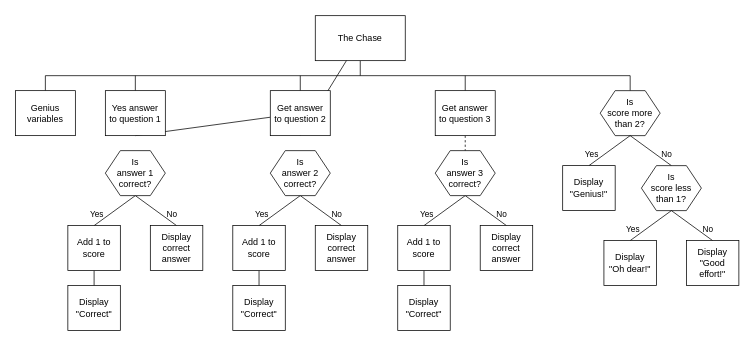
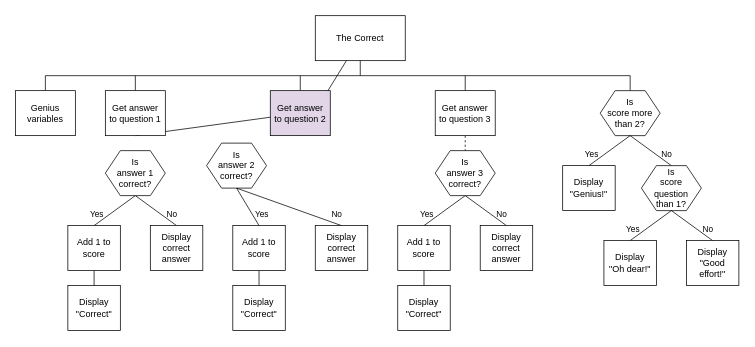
- <mxCell id="3" value="The Chase" style="rounded=0;whiteSpace=wrap;html=1;spacingLeft=4;spacingRight=4;" parent="1" vertex="1"><mxGeometry x="420" y="20" width="120" height="60" as="geometry" /></mxCell>
+ <mxCell id="3" value="The Correct" style="rounded=0;whiteSpace=wrap;html=1;spacingLeft=4;spacingRight=4;" parent="1" vertex="1"><mxGeometry x="420" y="20" width="120" height="60" as="geometry" /></mxCell>
- <mxCell id="6" value="Yes answer to question 1" style="rounded=0;whiteSpace=wrap;html=1;spacingLeft=4;spacingRight=4;" parent="1" vertex="1"><mxGeometry x="140" y="120" width="80" height="60" as="geometry" /></mxCell>
+ <mxCell id="6" value="Get answer to question 1" style="rounded=0;whiteSpace=wrap;html=1;spacingLeft=4;spacingRight=4;" parent="1" vertex="1"><mxGeometry x="140" y="120" width="80" height="60" as="geometry" /></mxCell>
- <mxCell id="16" value="Get answer to question 2" style="rounded=0;whiteSpace=wrap;html=1;spacingLeft=4;spacingRight=4;" parent="1" vertex="1"><mxGeometry x="360" y="120" width="80" height="60" as="geometry" /></mxCell>
+ <mxCell id="16" value="Get answer to question 2" style="rounded=0;whiteSpace=wrap;html=1;spacingLeft=4;spacingRight=4;fillColor=#e1d5e7;" parent="1" vertex="1"><mxGeometry x="360" y="120" width="80" height="60" as="geometry" /></mxCell>
- <mxCell id="19" value="Is&lt;br&gt;answer 2&lt;br&gt;correct?" style="shape=hexagon;perimeter=hexagonPerimeter2;whiteSpace=wrap;html=1;fixedSize=1;spacingLeft=8;spacingRight=8;" parent="1" vertex="1"><mxGeometry x="360" y="200" width="80" height="60" as="geometry" /></mxCell>
+ <mxCell id="19" value="Is&lt;br&gt;answer 2&lt;br&gt;correct?" style="shape=hexagon;perimeter=hexagonPerimeter2;whiteSpace=wrap;html=1;fixedSize=1;spacingLeft=8;spacingRight=8;" parent="1" vertex="1"><mxGeometry x="275" y="190" width="80" height="60" as="geometry" /></mxCell>
- <mxCell id="47" value="Is&lt;br&gt;score less than 1?" style="shape=hexagon;perimeter=hexagonPerimeter2;whiteSpace=wrap;html=1;fixedSize=1;spacingLeft=6;spacingRight=6;" parent="1" vertex="1"><mxGeometry x="855" y="220" width="80" height="60" as="geometry" /></mxCell>
+ <mxCell id="47" value="Is&lt;br&gt;score question than 1?" style="shape=hexagon;perimeter=hexagonPerimeter2;whiteSpace=wrap;html=1;fixedSize=1;spacingLeft=6;spacingRight=6;" parent="1" vertex="1"><mxGeometry x="855" y="220" width="80" height="60" as="geometry" /></mxCell>
